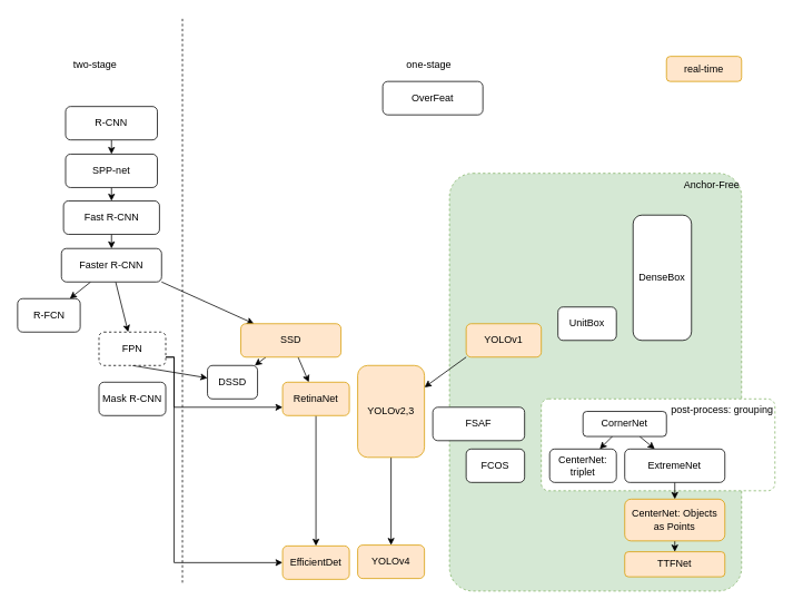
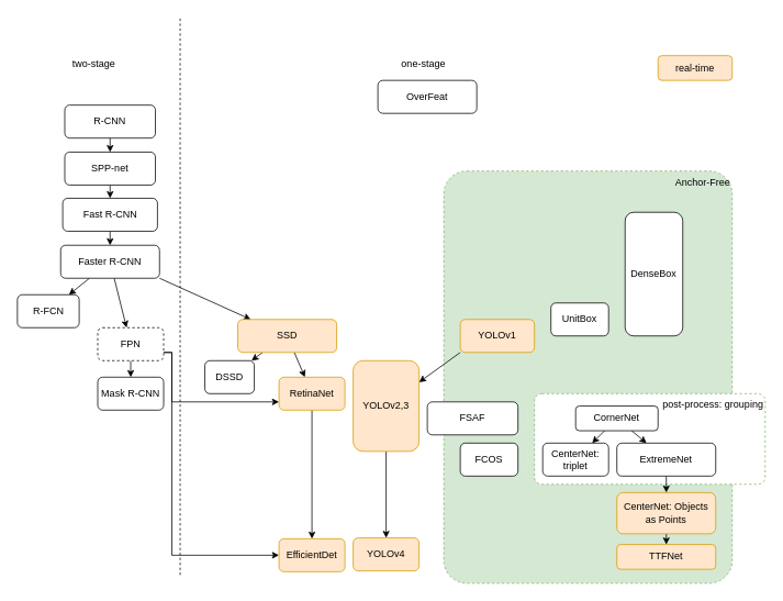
- <mxCell id="39" style="edgeStyle=none;rounded=0;orthogonalLoop=1;jettySize=auto;html=1;exitX=0.5;exitY=1;exitDx=0;exitDy=0;" parent="1" source="42" target="45" edge="1"><mxGeometry relative="1" as="geometry" /></mxCell>
+ <mxCell id="39" style="edgeStyle=none;rounded=0;orthogonalLoop=1;jettySize=auto;html=1;exitX=0.5;exitY=1;exitDx=0;exitDy=0;" parent="1" source="42" target="43" edge="1"><mxGeometry relative="1" as="geometry" /></mxCell>
